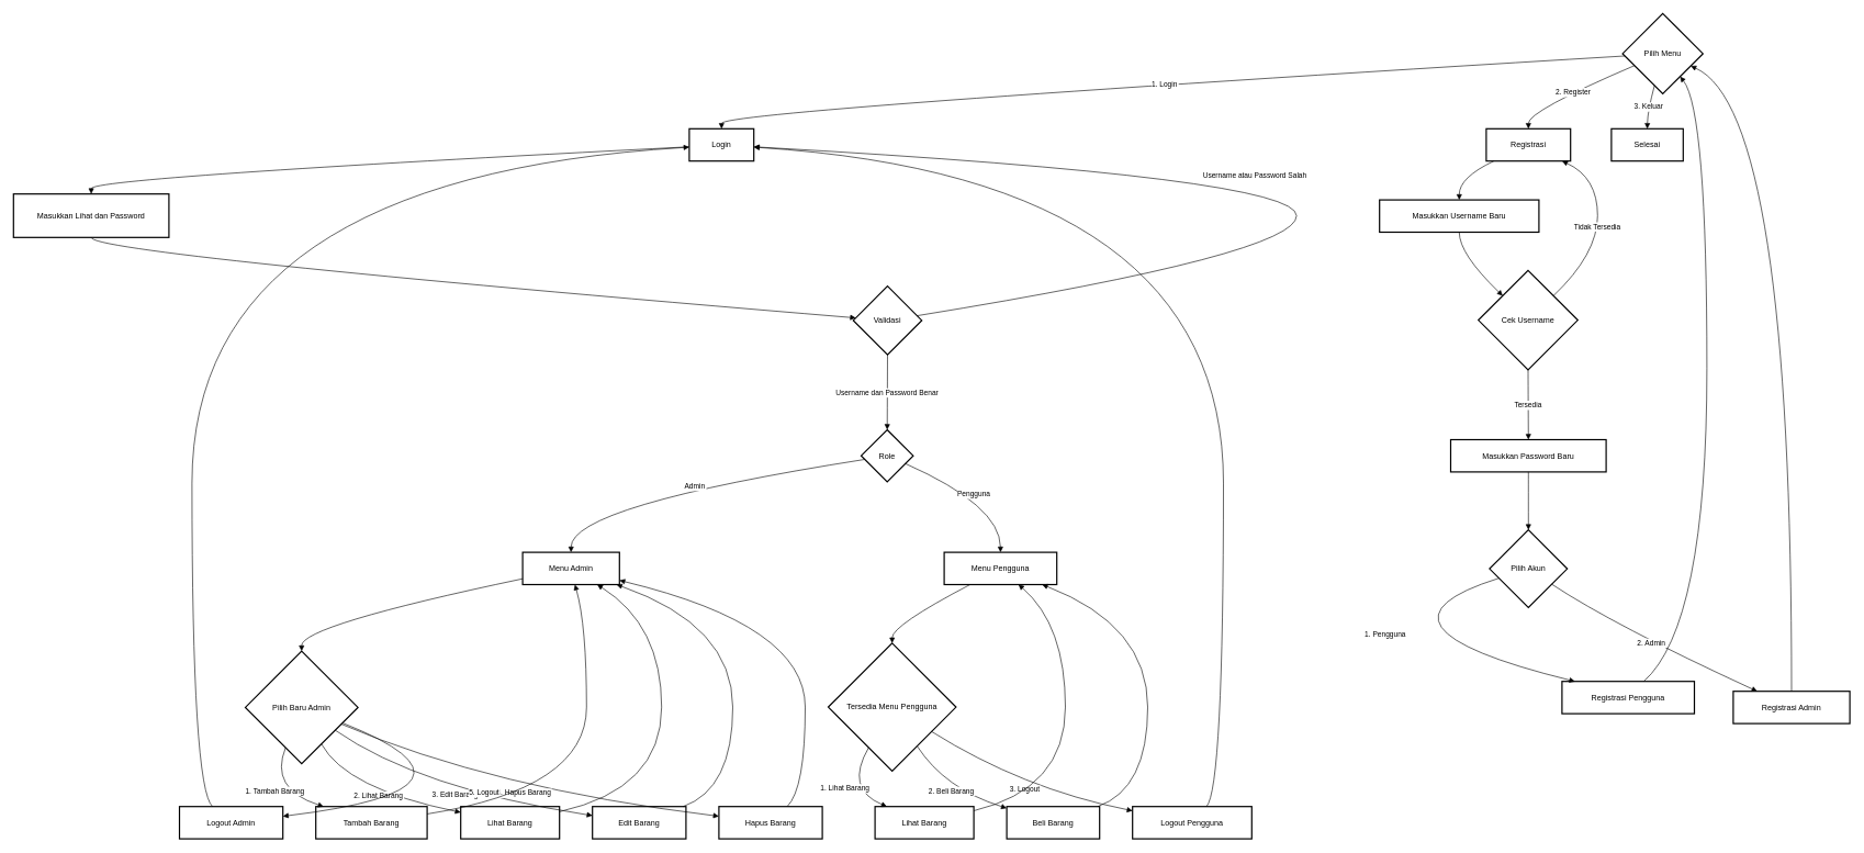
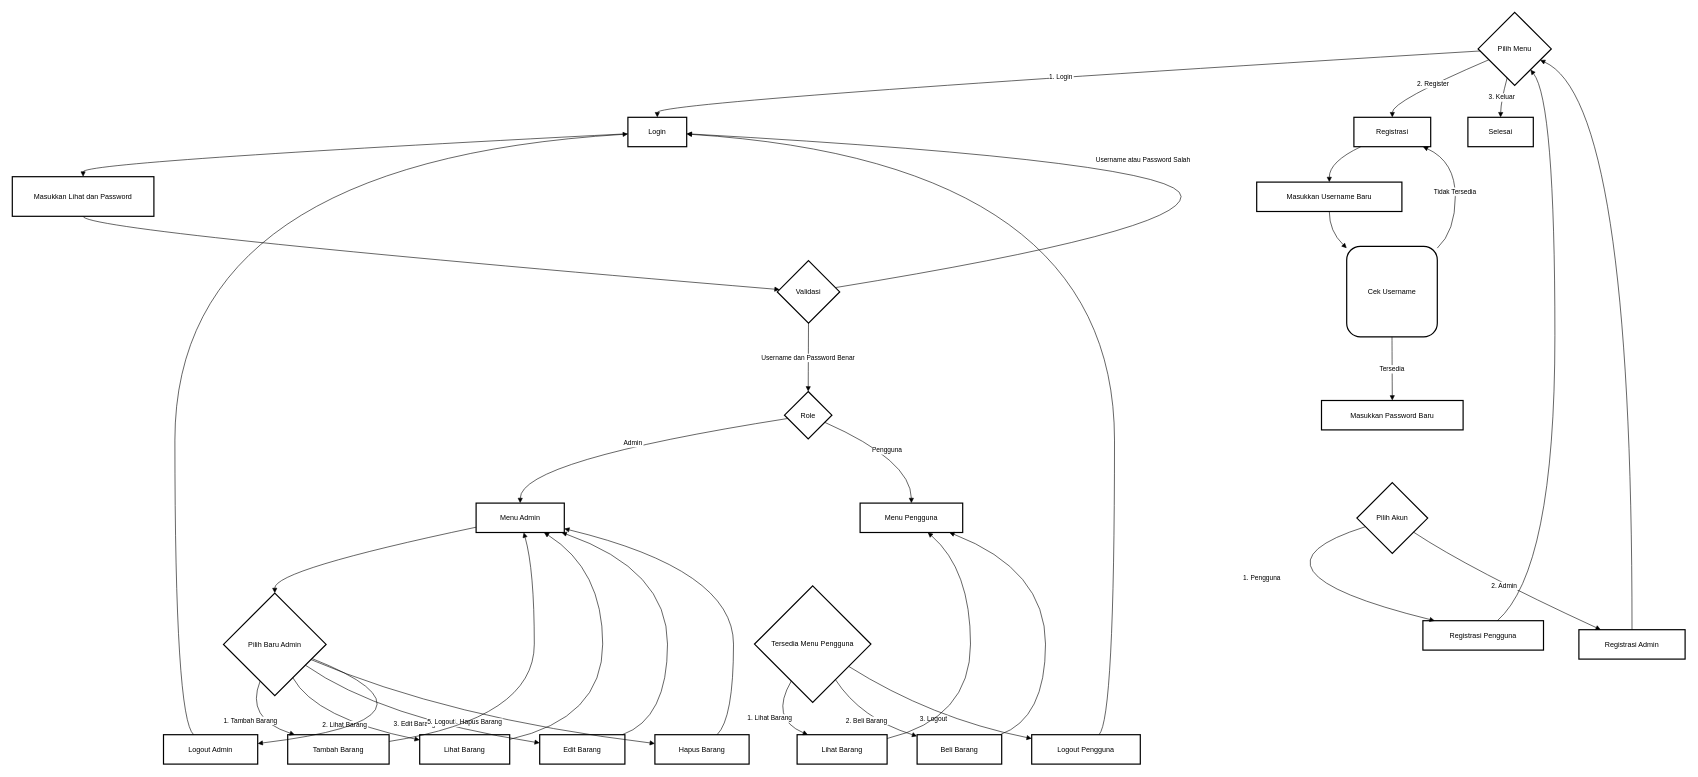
- <mxCell id="22" value="Cek Username" style="rhombus;strokeWidth=2;whiteSpace=wrap;" vertex="1" parent="1"><mxGeometry x="2244" y="410" width="151" height="151" as="geometry" /></mxCell>
+ <mxCell id="22" value="Cek Username" style="strokeWidth=2;whiteSpace=wrap;rounded=1;" vertex="1" parent="1"><mxGeometry x="2244" y="410" width="151" height="151" as="geometry" /></mxCell>
- <mxCell id="58" value="" style="curved=1;startArrow=none;endArrow=block;exitX=0.5;exitY=0.99;entryX=0.5;entryY=0;rounded=0;" edge="1" parent="1" source="23" target="24"><mxGeometry relative="1" as="geometry"><Array as="points" /></mxGeometry></mxCell>
- <mxCell id="47" value="" style="curved=1;startArrow=none;endArrow=block;exitX=0.23;exitY=1;entryX=0.5;entryY=0;rounded=0;" edge="1" parent="1" source="10" target="17"><mxGeometry relative="1" as="geometry"><Array as="points"><mxPoint x="1354" y="949" /></Array></mxGeometry></mxCell>
